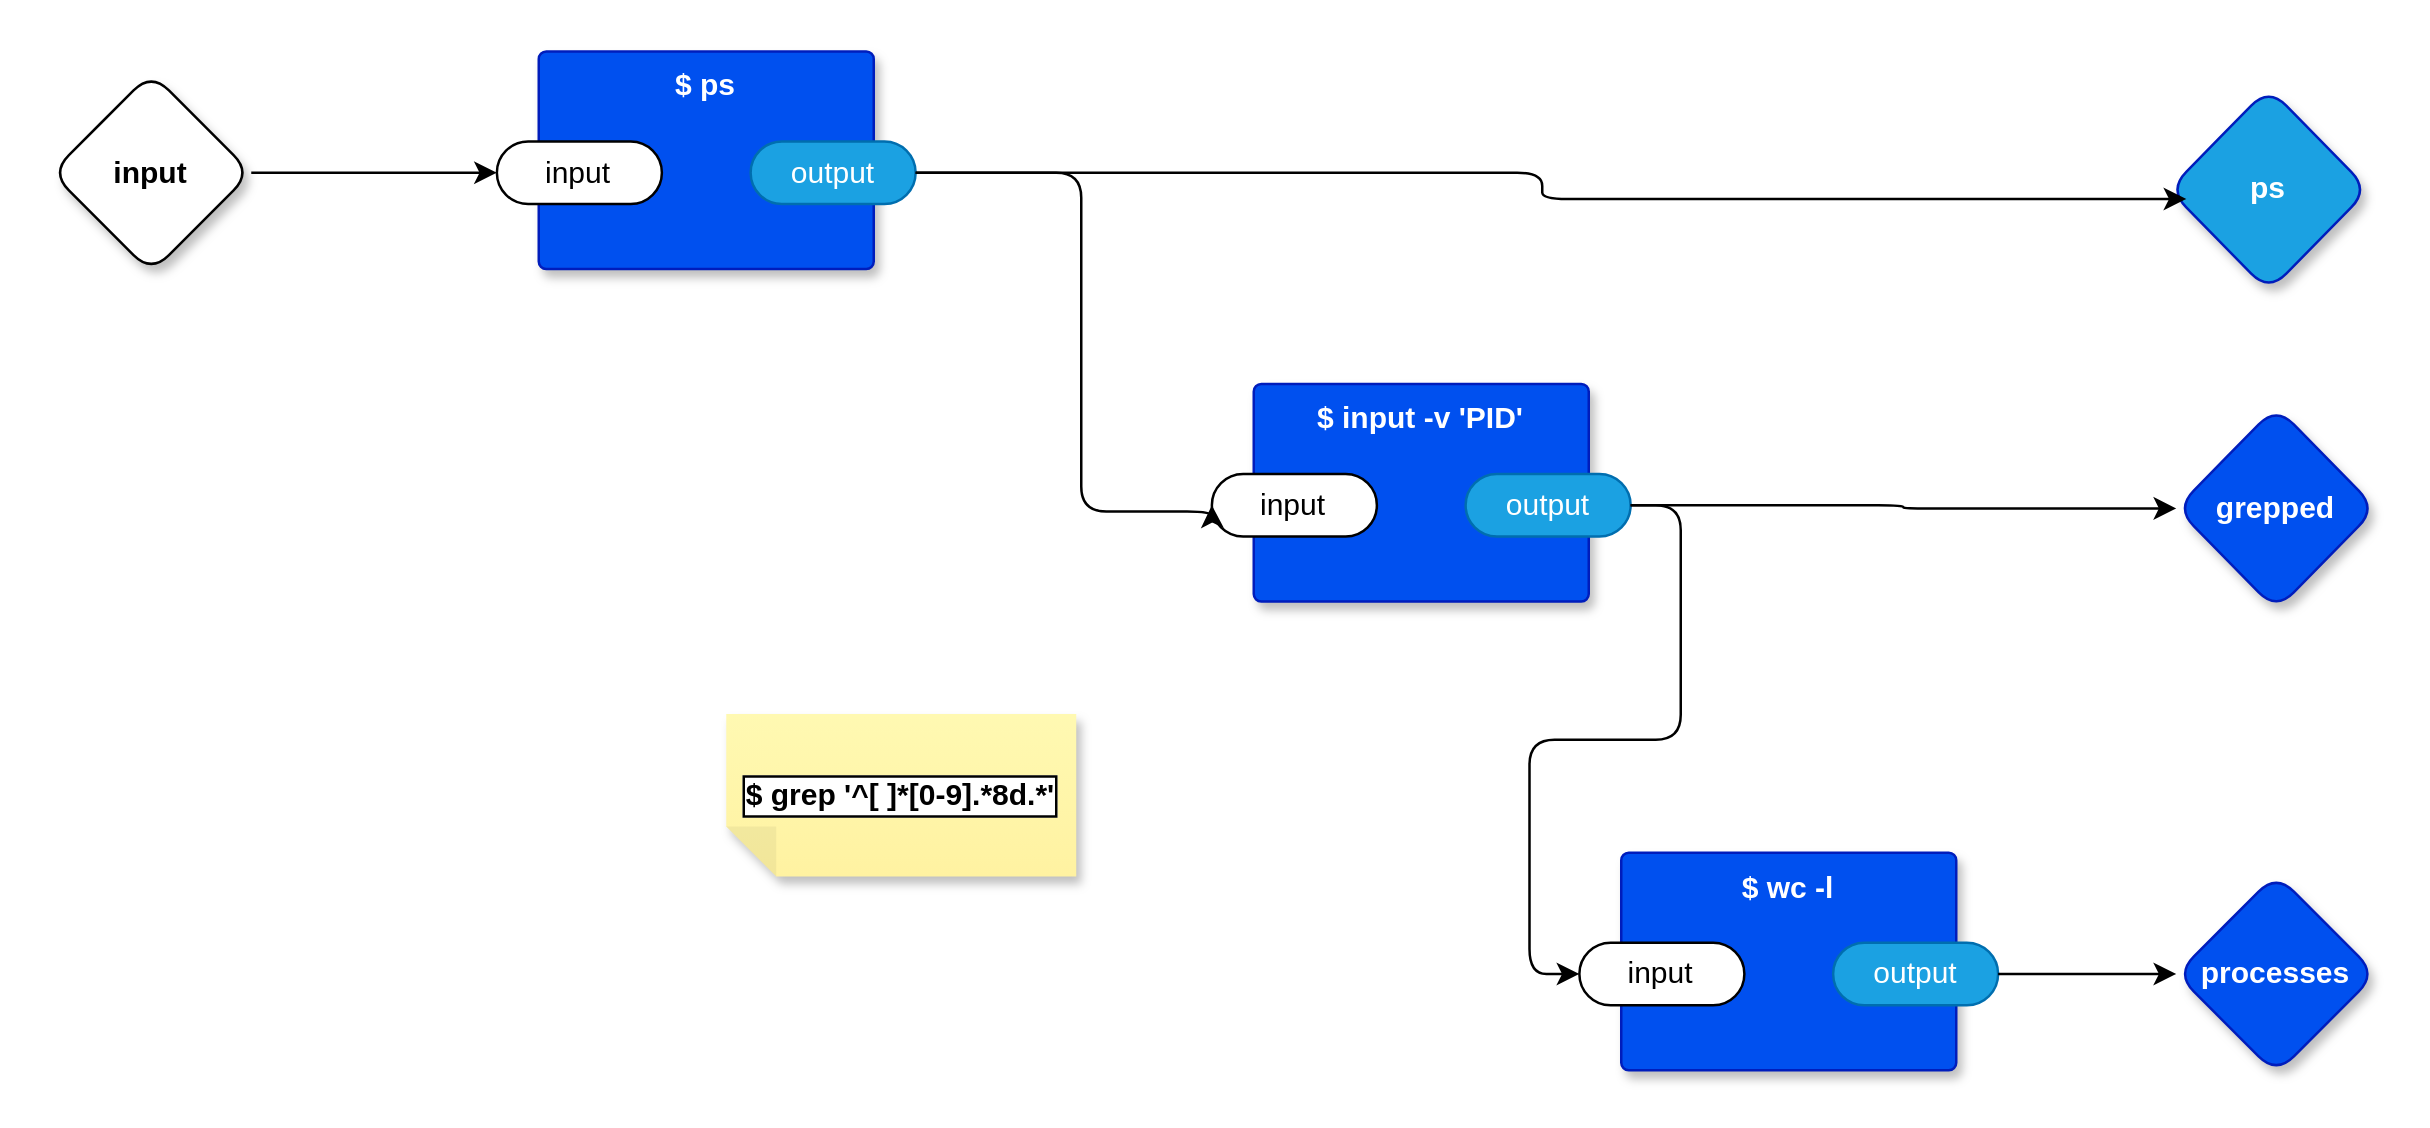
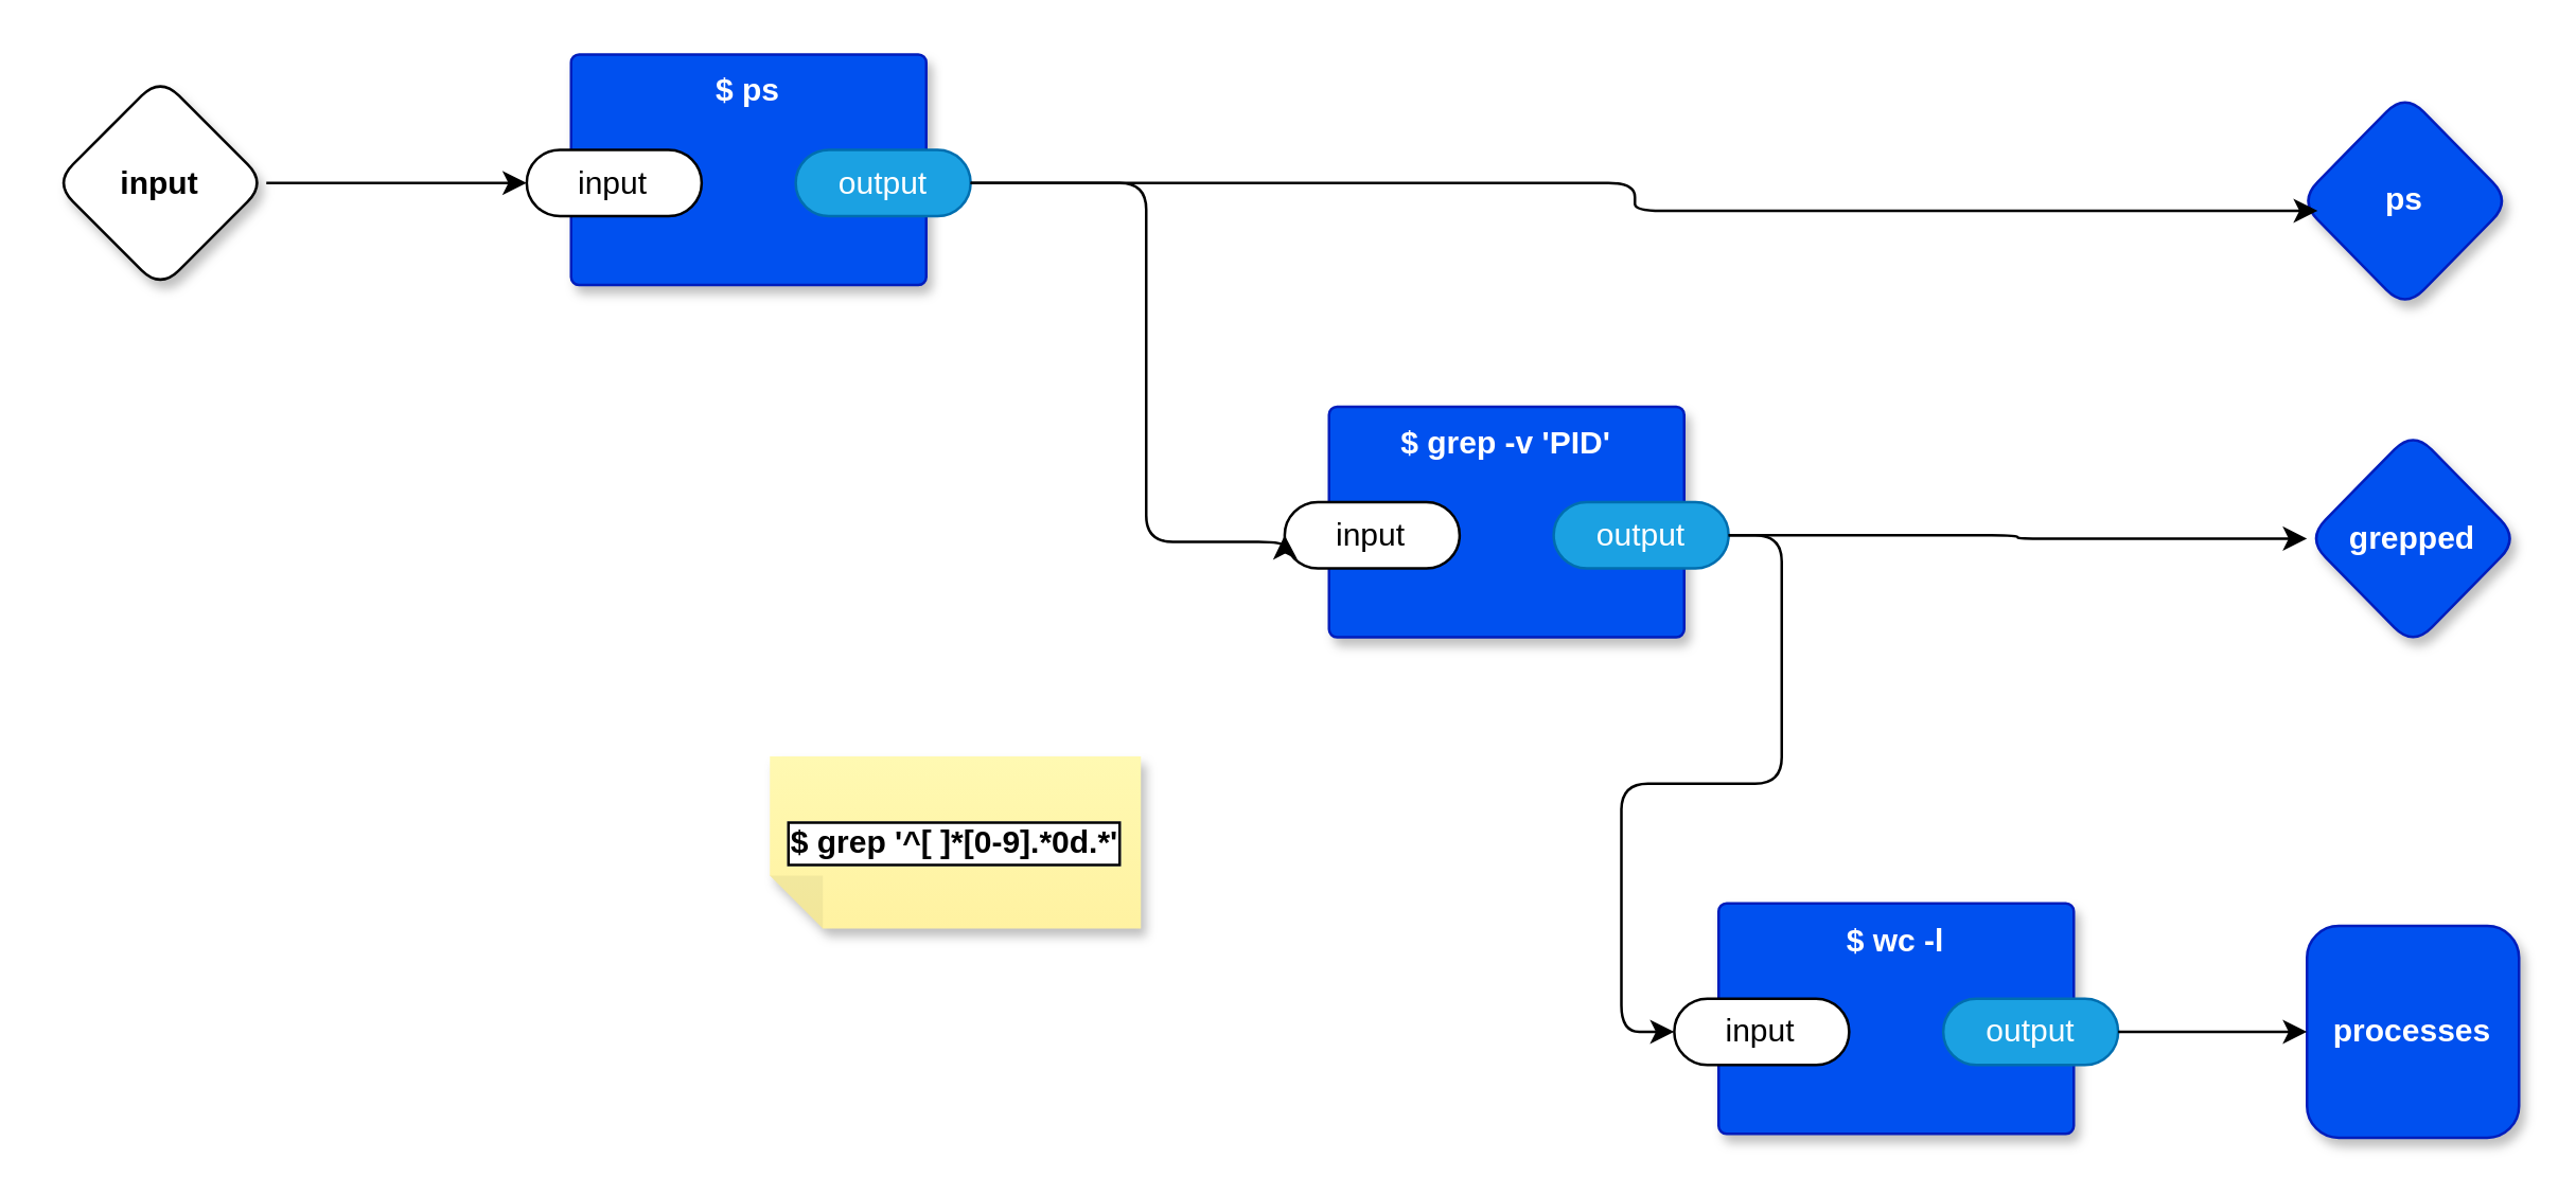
- <mxCell id="18" value="ps" style="rhombus;whiteSpace=wrap;html=1;rounded=1;fillColor=#1ba1e2;fontColor=#ffffff;strokeColor=#001DBC;fontStyle=1;glass=0;sketch=0;fontSize=12;points=[[0,0.5,0,0,0],[0.5,0,0,0,0],[0.5,1,0,0,0],[1,0.5,0,0,0]];shadow=1;" vertex="1" parent="1"><mxGeometry x="867" y="34.5" width="80" height="81.5" as="geometry" /></mxCell>
+ <mxCell id="18" value="ps" style="rhombus;whiteSpace=wrap;html=1;rounded=1;fillColor=#0050ef;fontColor=#ffffff;strokeColor=#001DBC;fontStyle=1;glass=0;sketch=0;fontSize=12;points=[[0,0.5,0,0,0],[0.5,0,0,0,0],[0.5,1,0,0,0],[1,0.5,0,0,0]];shadow=1;" vertex="1" parent="1"><mxGeometry x="867" y="34.5" width="80" height="81.5" as="geometry" /></mxCell>
- <mxCell id="8" value="$ input -v 'PID'" style="rounded=1;whiteSpace=wrap;html=1;sketch=0;container=1;recursiveResize=0;verticalAlign=top;arcSize=6;fontStyle=1;autosize=0;points=[];absoluteArcSize=1;shadow=1;strokeColor=#001DBC;fillColor=#0050ef;fontColor=#ffffff;connectable=0;" parent="1" vertex="1"><mxGeometry x="501" y="153" width="134" height="87" as="geometry"><mxRectangle x="-98" y="-1230" width="99" height="26" as="alternateBounds" /></mxGeometry></mxCell>
+ <mxCell id="8" value="$ grep -v 'PID'" style="rounded=1;whiteSpace=wrap;html=1;sketch=0;container=1;recursiveResize=0;verticalAlign=top;arcSize=6;fontStyle=1;autosize=0;points=[];absoluteArcSize=1;shadow=1;strokeColor=#001DBC;fillColor=#0050ef;fontColor=#ffffff;connectable=0;" parent="1" vertex="1"><mxGeometry x="501" y="153" width="134" height="87" as="geometry"><mxRectangle x="-98" y="-1230" width="99" height="26" as="alternateBounds" /></mxGeometry></mxCell>
- <mxCell id="21" value="&lt;meta charset=&quot;utf-8&quot;&gt;&lt;span style=&quot;font-family: Helvetica; font-size: 12px; font-style: normal; font-variant-ligatures: normal; font-variant-caps: normal; font-weight: 700; letter-spacing: normal; orphans: 2; text-align: center; text-indent: 0px; text-transform: none; widows: 2; word-spacing: 0px; -webkit-text-stroke-width: 0px; text-decoration-thickness: initial; text-decoration-style: initial; text-decoration-color: initial; float: none; display: inline !important;&quot;&gt;$ grep '^[ ]*[0-9].*8d.*'&lt;/span&gt;" style="shape=note;whiteSpace=wrap;html=1;backgroundOutline=1;fontColor=#000000;darkOpacity=0.05;fillColor=#FFF9B2;strokeColor=none;fillStyle=solid;direction=west;gradientDirection=north;gradientColor=#FFF2A1;shadow=1;size=20;pointerEvents=1;labelBackgroundColor=default;labelBorderColor=default;" vertex="1" parent="1"><mxGeometry x="290" y="285" width="140" height="65" as="geometry" /></mxCell>
+ <mxCell id="21" value="&lt;meta charset=&quot;utf-8&quot;&gt;&lt;span style=&quot;font-family: Helvetica; font-size: 12px; font-style: normal; font-variant-ligatures: normal; font-variant-caps: normal; font-weight: 700; letter-spacing: normal; orphans: 2; text-align: center; text-indent: 0px; text-transform: none; widows: 2; word-spacing: 0px; -webkit-text-stroke-width: 0px; text-decoration-thickness: initial; text-decoration-style: initial; text-decoration-color: initial; float: none; display: inline !important;&quot;&gt;$ grep '^[ ]*[0-9].*0d.*'&lt;/span&gt;" style="shape=note;whiteSpace=wrap;html=1;backgroundOutline=1;fontColor=#000000;darkOpacity=0.05;fillColor=#FFF9B2;strokeColor=none;fillStyle=solid;direction=west;gradientDirection=north;gradientColor=#FFF2A1;shadow=1;size=20;pointerEvents=1;labelBackgroundColor=default;labelBorderColor=default;" vertex="1" parent="1"><mxGeometry x="290" y="285" width="140" height="65" as="geometry" /></mxCell>
- <mxCell id="15" value="processes" style="rhombus;whiteSpace=wrap;html=1;rounded=1;fillColor=#0050ef;fontColor=#ffffff;strokeColor=#001DBC;fontStyle=1;glass=0;sketch=0;fontSize=12;points=[[0,0.5,0,0,0],[0.5,0,0,0,0],[0.5,1,0,0,0],[1,0.5,0,0,0]];shadow=1;" parent="1" vertex="1"><mxGeometry x="870" y="349" width="80" height="80" as="geometry" /></mxCell>
+ <mxCell id="15" value="processes" style="whiteSpace=wrap;html=1;fillColor=#0050ef;fontColor=#ffffff;strokeColor=#001DBC;fontStyle=1;glass=0;sketch=0;fontSize=12;points=[[0,0.5,0,0,0],[0.5,0,0,0,0],[0.5,1,0,0,0],[1,0.5,0,0,0]];shadow=1;rounded=1;" parent="1" vertex="1"><mxGeometry x="870" y="349" width="80" height="80" as="geometry" /></mxCell>
